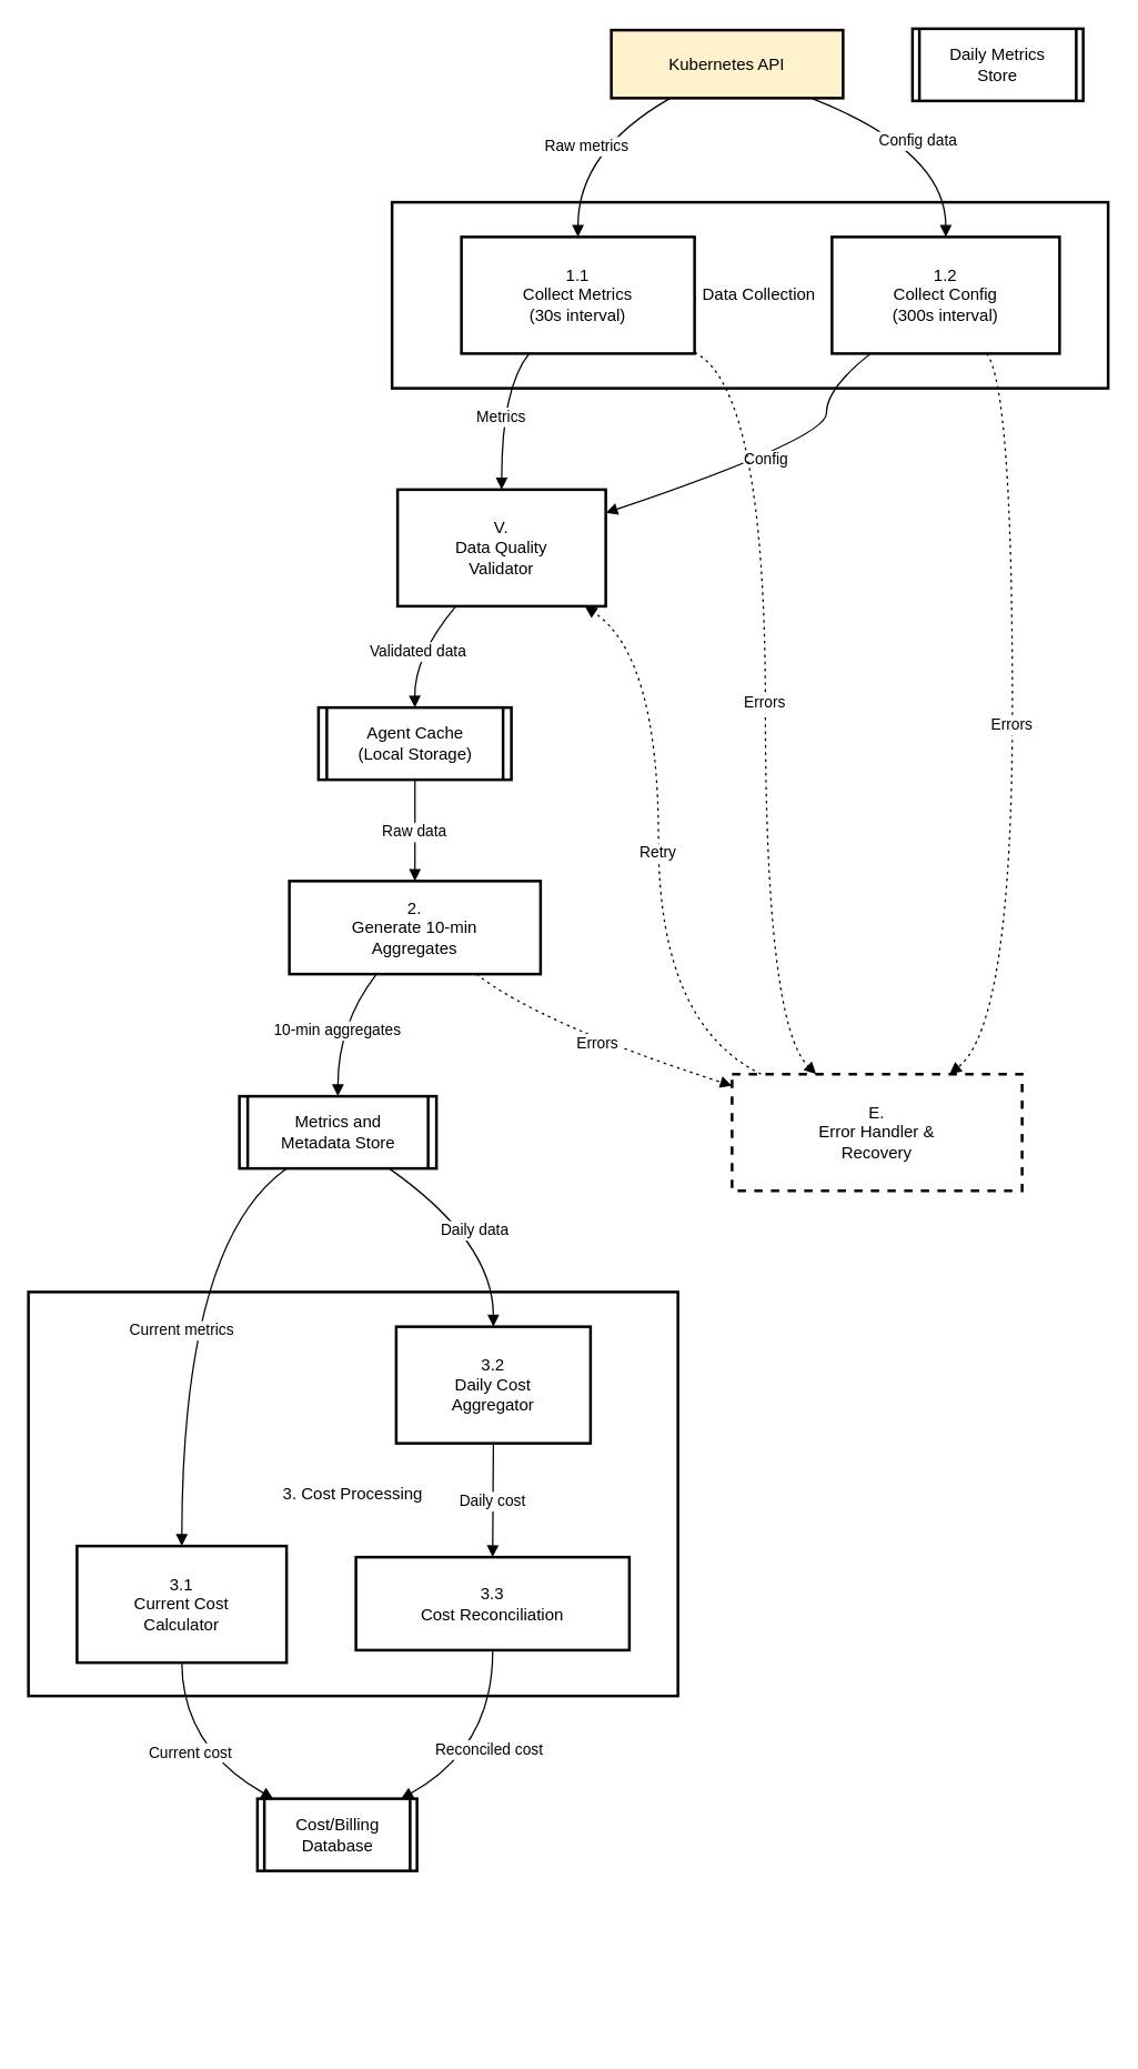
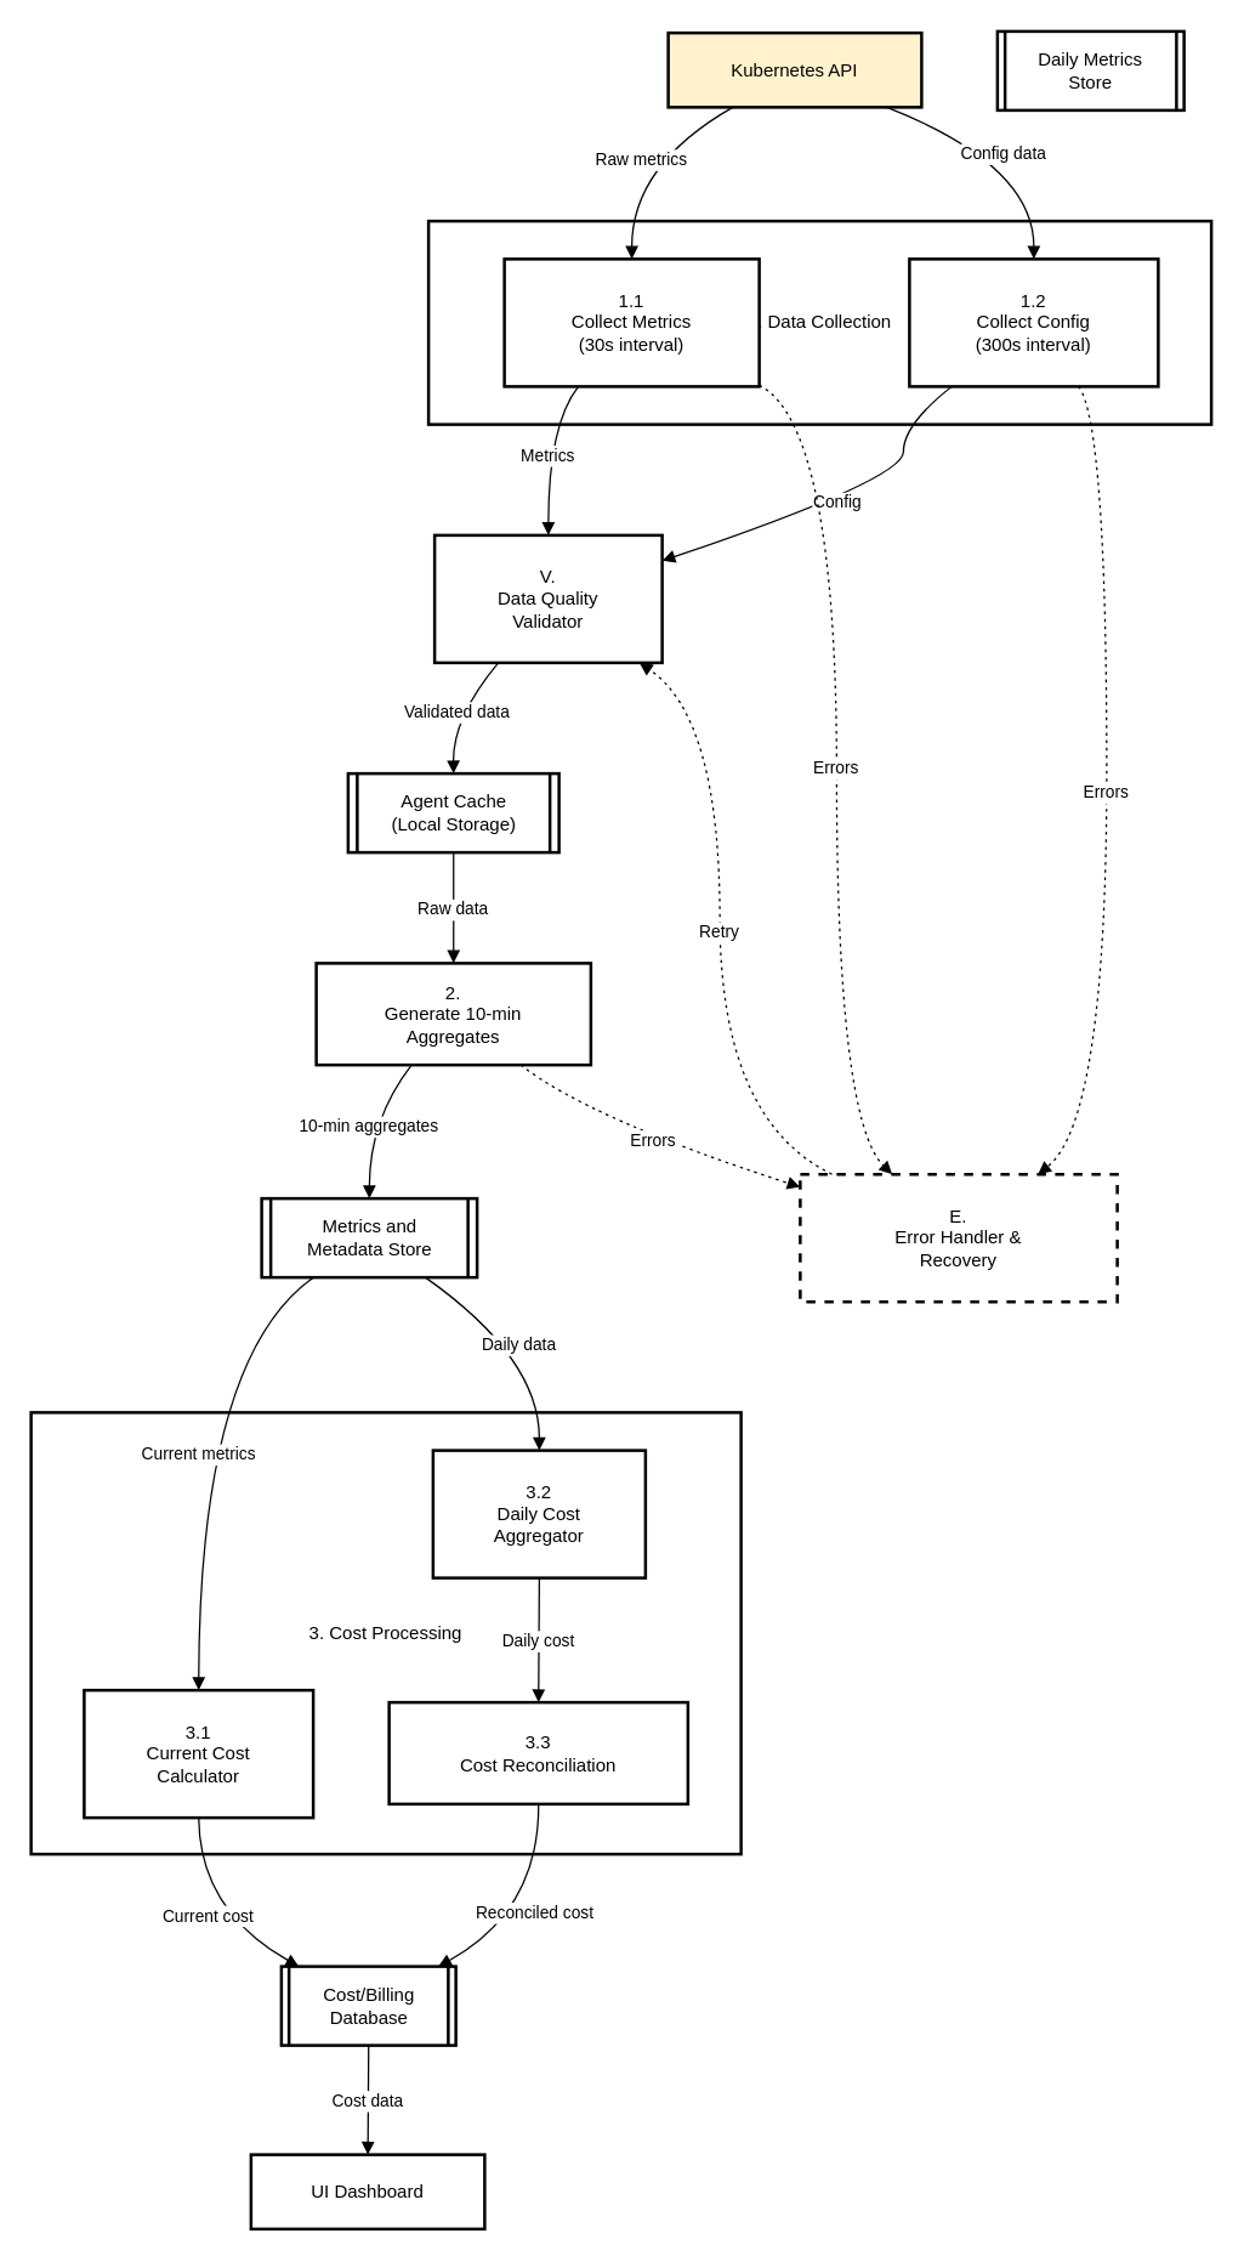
+ <mxCell id="34" value="Cost data" style="curved=1;startArrow=none;endArrow=block;exitX=0.5;exitY=0.99;entryX=0.5;entryY=0.01;rounded=0;" edge="1" parent="1" source="9" target="5"><mxGeometry relative="1" as="geometry"><Array as="points" /></mxGeometry></mxCell>
+ <mxCell id="5" value="UI Dashboard" style="whiteSpace=wrap;strokeWidth=2;" vertex="1" parent="1"><mxGeometry x="165" y="1419" width="154" height="49" as="geometry" /></mxCell>
